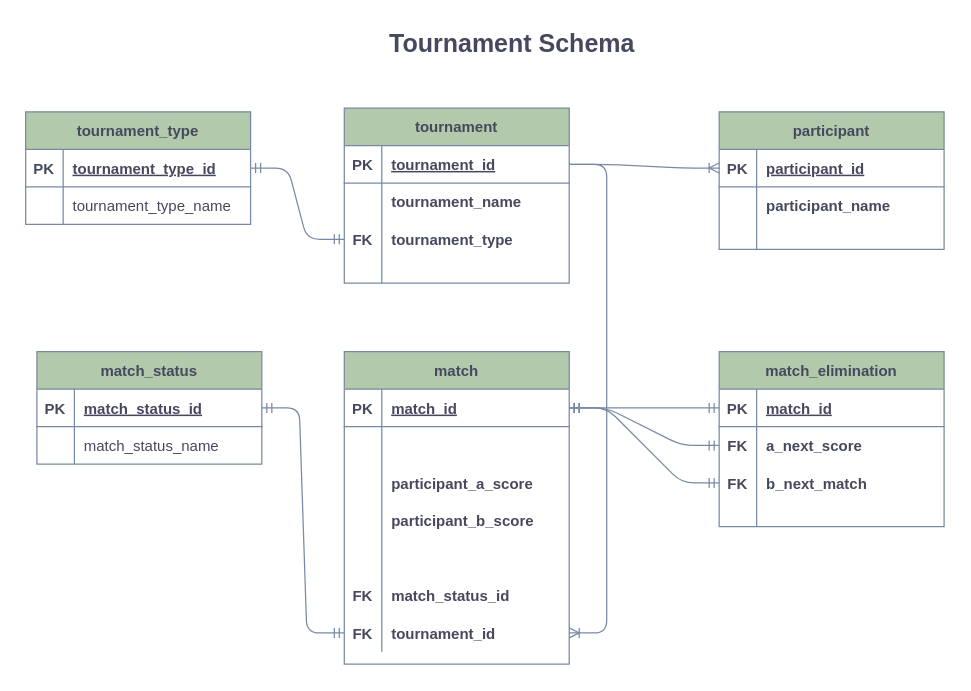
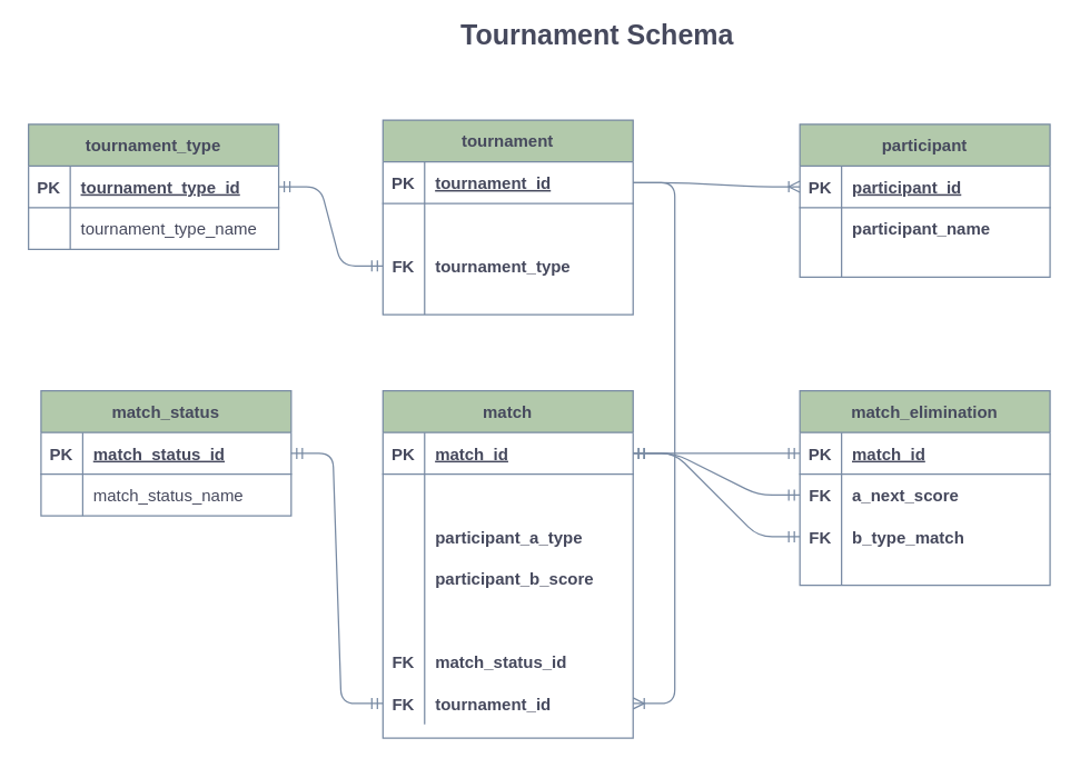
- <mxCell id="68" value="Tournament Schema&lt;br style=&quot;font-size: 20px;&quot;&gt;" style="text;html=1;align=center;verticalAlign=middle;resizable=0;points=[];autosize=1;fontColor=#46495D;fontSize=20;fontStyle=1" parent="1" vertex="1"><mxGeometry x="306" y="20" width="206" height="28" as="geometry" /></mxCell>
+ <mxCell id="68" value="Tournament Schema&lt;br style=&quot;font-size: 20px;&quot;&gt;" style="text;html=1;align=center;verticalAlign=middle;resizable=0;points=[];autosize=1;fontColor=#46495D;fontSize=20;fontStyle=1" parent="1" vertex="1"><mxGeometry x="326" y="10" width="206" height="28" as="geometry" /></mxCell>
- <mxCell id="8" value="tournament_name" style="shape=partialRectangle;connectable=0;fillColor=none;top=0;left=0;bottom=0;right=0;align=left;spacingLeft=6;overflow=hidden;fontStyle=1;strokeColor=#788AA3;fontColor=#46495D;" parent="6" vertex="1"><mxGeometry x="30" width="150" height="30" as="geometry" /></mxCell>
- <mxCell id="41" value="participant_a_score" style="shape=partialRectangle;connectable=0;fillColor=none;top=0;left=0;bottom=0;right=0;align=left;spacingLeft=6;overflow=hidden;fontStyle=1;strokeColor=#788AA3;fontColor=#46495D;" parent="39" vertex="1"><mxGeometry x="30" width="150" height="30" as="geometry" /></mxCell>
+ <mxCell id="41" value="participant_a_type" style="shape=partialRectangle;connectable=0;fillColor=none;top=0;left=0;bottom=0;right=0;align=left;spacingLeft=6;overflow=hidden;fontStyle=1;strokeColor=#788AA3;fontColor=#46495D;" parent="39" vertex="1"><mxGeometry x="30" width="150" height="30" as="geometry" /></mxCell>
- <mxCell id="62" value="b_next_match" style="shape=partialRectangle;connectable=0;fillColor=none;top=0;left=0;bottom=0;right=0;align=left;spacingLeft=6;overflow=hidden;fontStyle=1;strokeColor=#788AA3;fontColor=#46495D;" parent="60" vertex="1"><mxGeometry x="30" width="150" height="30" as="geometry" /></mxCell>
+ <mxCell id="62" value="b_type_match" style="shape=partialRectangle;connectable=0;fillColor=none;top=0;left=0;bottom=0;right=0;align=left;spacingLeft=6;overflow=hidden;fontStyle=1;strokeColor=#788AA3;fontColor=#46495D;" parent="60" vertex="1"><mxGeometry x="30" width="150" height="30" as="geometry" /></mxCell>
